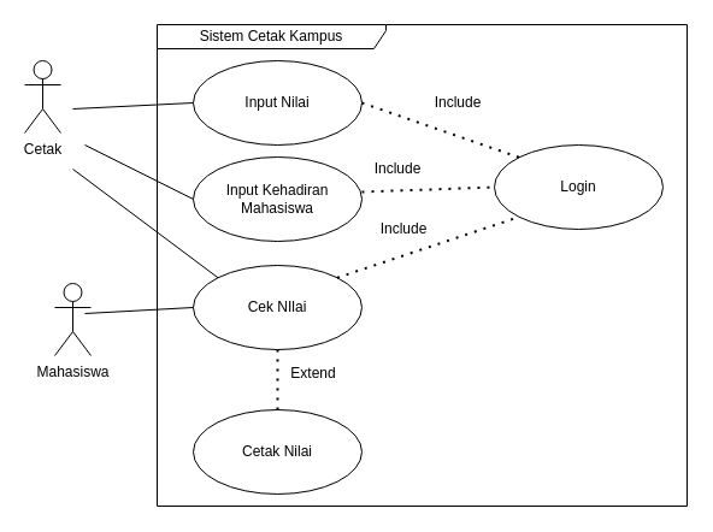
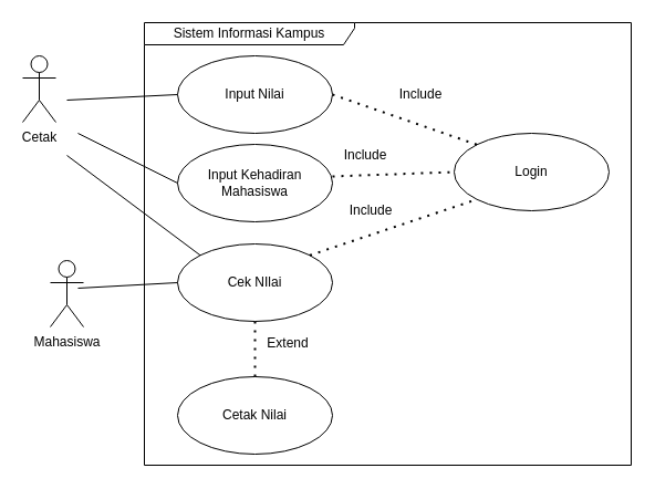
- <mxCell id="21" value="Sistem Cetak Kampus" style="shape=umlFrame;whiteSpace=wrap;html=1;width=190;height=20;" vertex="1" parent="1"><mxGeometry x="130" y="20" width="440" height="400" as="geometry" /></mxCell>
+ <mxCell id="21" value="Sistem Informasi Kampus" style="shape=umlFrame;whiteSpace=wrap;html=1;width=190;height=20;" vertex="1" parent="1"><mxGeometry x="130" y="20" width="440" height="400" as="geometry" /></mxCell>
